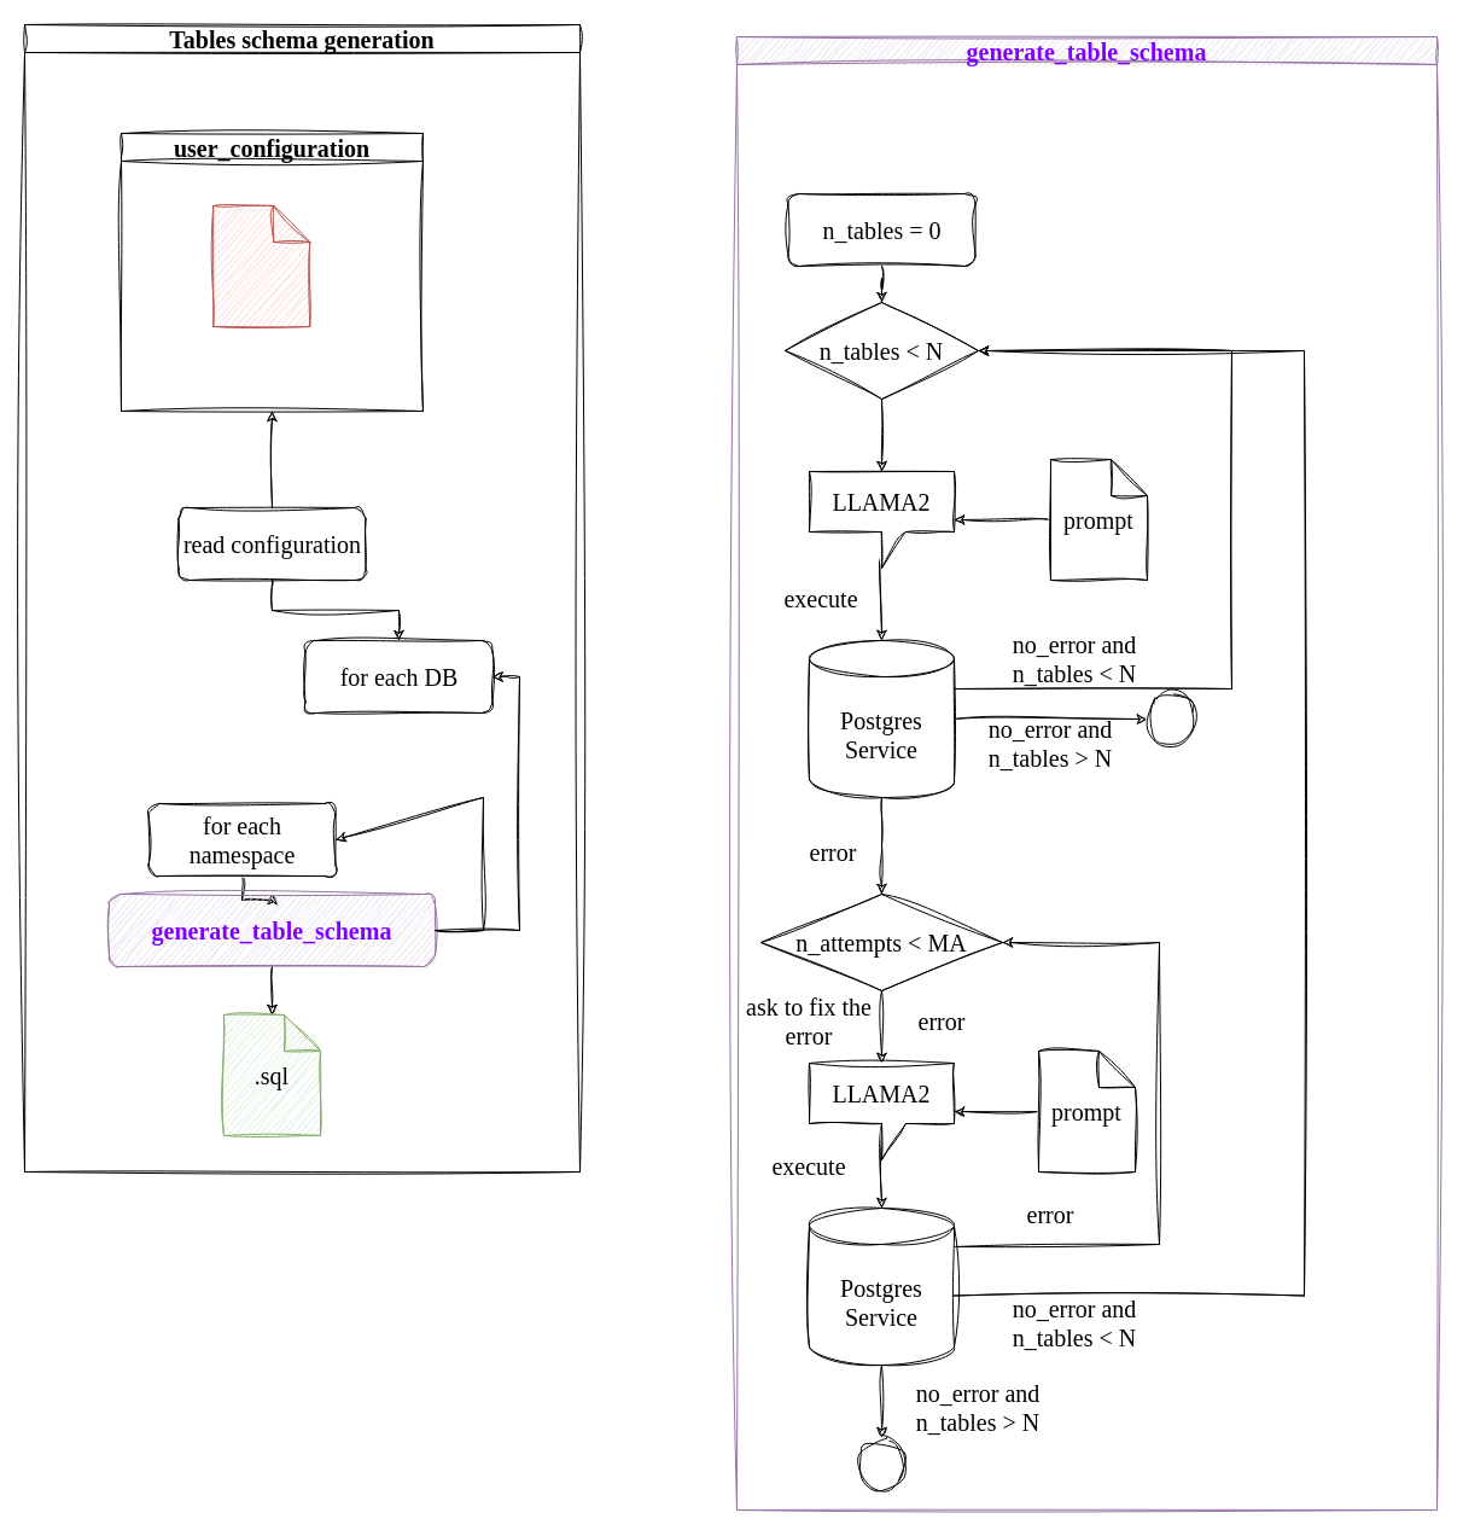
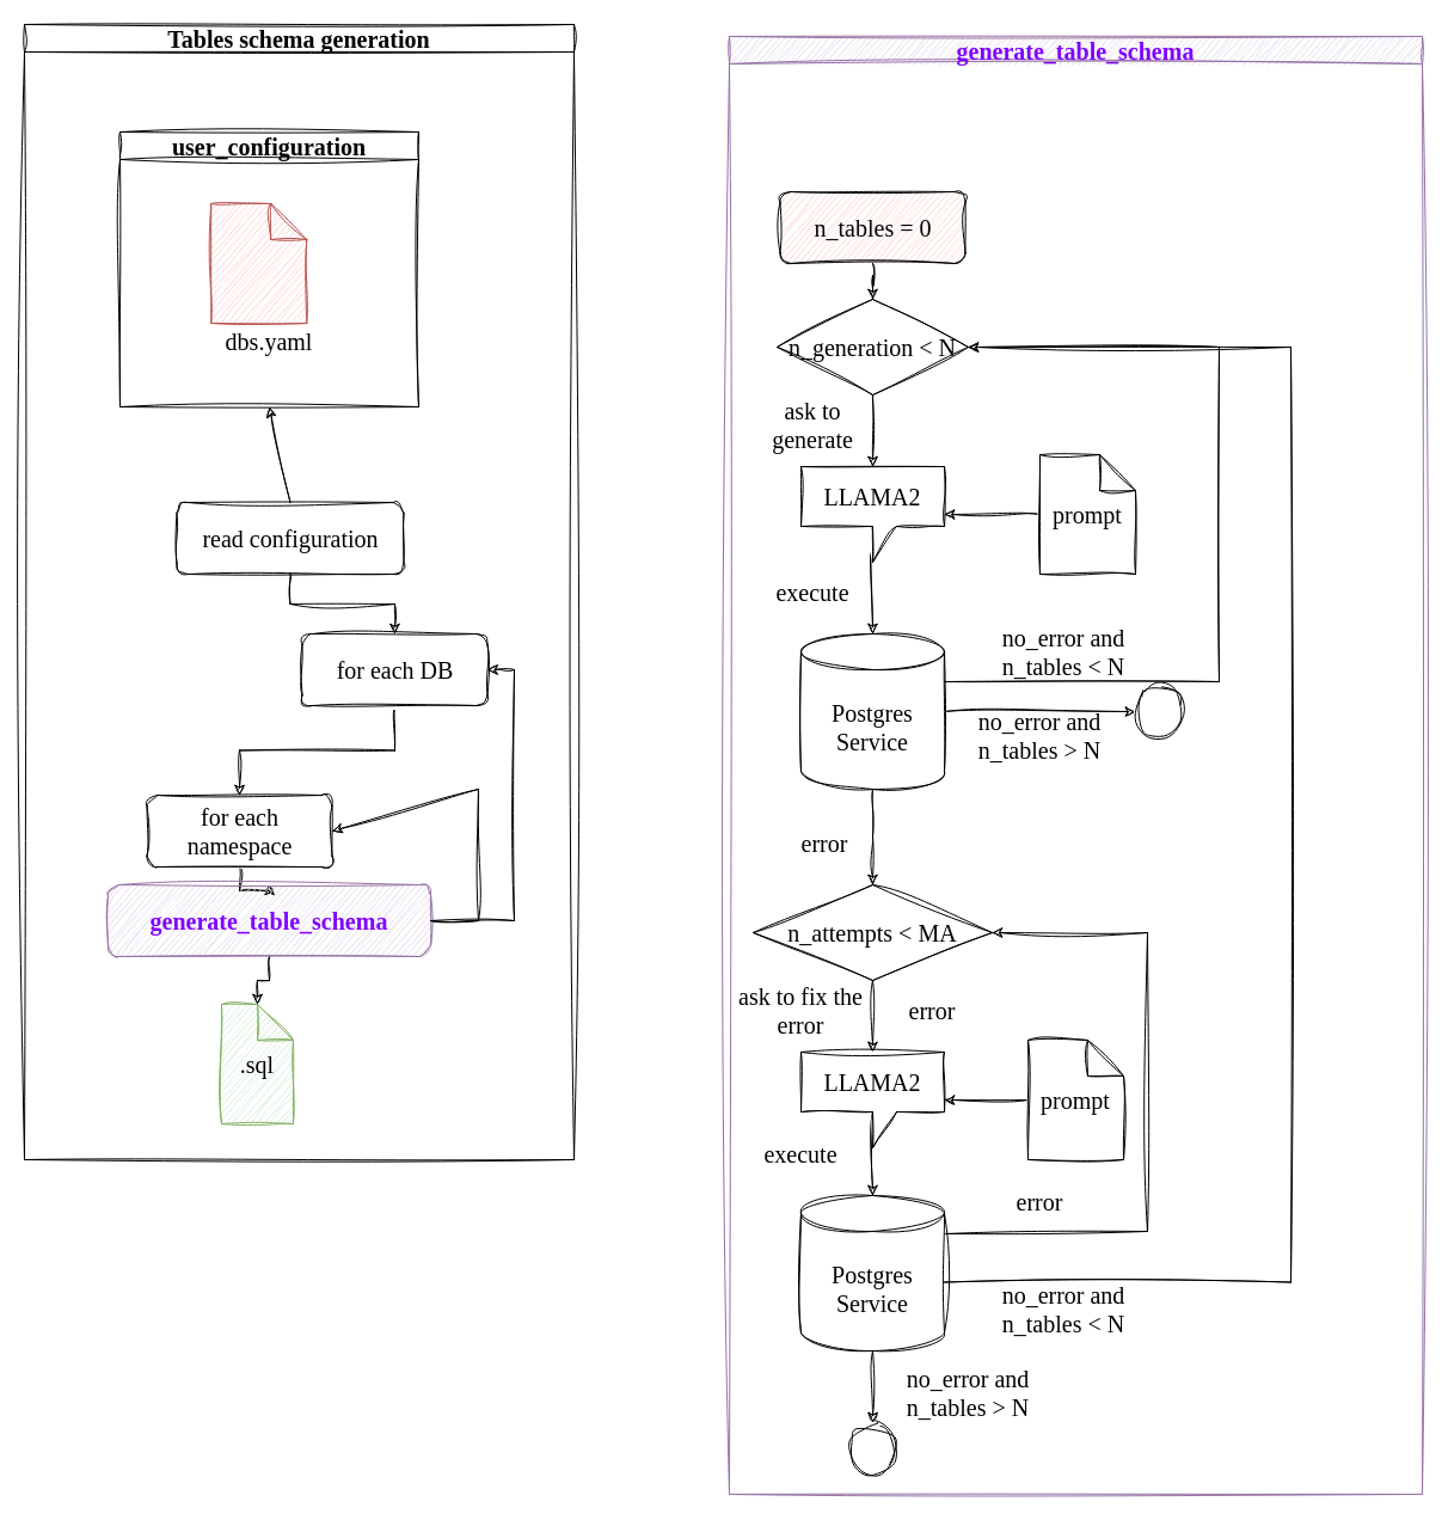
- <mxCell id="25" value="n_tables = 0" style="rounded=1;whiteSpace=wrap;html=1;sketch=1;hachureGap=4;jiggle=2;curveFitting=1;fontFamily=Architects Daughter;fontSource=https%3A%2F%2Ffonts.googleapis.com%2Fcss%3Ffamily%3DArchitects%2BDaughter;fontSize=20;" parent="18" vertex="1"><mxGeometry x="42.5" y="130" width="155" height="60" as="geometry" /></mxCell>
+ <mxCell id="25" value="n_tables = 0" style="rounded=1;whiteSpace=wrap;html=1;sketch=1;hachureGap=4;jiggle=2;curveFitting=1;fontFamily=Architects Daughter;fontSource=https%3A%2F%2Ffonts.googleapis.com%2Fcss%3Ffamily%3DArchitects%2BDaughter;fontSize=20;fillColor=#f8cecc;" parent="18" vertex="1"><mxGeometry x="42.5" y="130" width="155" height="60" as="geometry" /></mxCell>
+ <mxCell id="6" value="dbs.yaml" style="text;html=1;strokeColor=none;fillColor=none;align=center;verticalAlign=middle;whiteSpace=wrap;rounded=0;fontSize=20;fontFamily=Architects Daughter;" parent="4" vertex="1"><mxGeometry x="31.25" y="160" width="187.5" height="30" as="geometry" /></mxCell>
- <mxCell id="23" value="n_tables &amp;lt; N" style="rhombus;whiteSpace=wrap;html=1;sketch=1;hachureGap=4;jiggle=2;curveFitting=1;fontFamily=Architects Daughter;fontSource=https%3A%2F%2Ffonts.googleapis.com%2Fcss%3Ffamily%3DArchitects%2BDaughter;fontSize=20;" parent="18" vertex="1"><mxGeometry x="40" y="220" width="160" height="80" as="geometry" /></mxCell>
+ <mxCell id="23" value="n_generation &amp;lt; N" style="rhombus;whiteSpace=wrap;html=1;sketch=1;hachureGap=4;jiggle=2;curveFitting=1;fontFamily=Architects Daughter;fontSource=https%3A%2F%2Ffonts.googleapis.com%2Fcss%3Ffamily%3DArchitects%2BDaughter;fontSize=20;" parent="18" vertex="1"><mxGeometry x="40" y="220" width="160" height="80" as="geometry" /></mxCell>
+ <mxCell id="43" value="ask to generate" style="text;html=1;strokeColor=none;fillColor=none;align=center;verticalAlign=middle;whiteSpace=wrap;rounded=0;fontSize=20;fontFamily=Architects Daughter;" parent="18" vertex="1"><mxGeometry x="10" y="310" width="120" height="30" as="geometry" /></mxCell>
- <mxCell id="3" value="read configuration" style="rounded=1;whiteSpace=wrap;html=1;sketch=1;hachureGap=4;jiggle=2;curveFitting=1;fontFamily=Architects Daughter;fontSource=https%3A%2F%2Ffonts.googleapis.com%2Fcss%3Ffamily%3DArchitects%2BDaughter;fontSize=20;" parent="1" vertex="1"><mxGeometry x="147.5" y="420" width="155" height="60" as="geometry" /></mxCell>
+ <mxCell id="3" value="read configuration" style="rounded=1;whiteSpace=wrap;html=1;sketch=1;hachureGap=4;jiggle=2;curveFitting=1;fontFamily=Architects Daughter;fontSource=https%3A%2F%2Ffonts.googleapis.com%2Fcss%3Ffamily%3DArchitects%2BDaughter;fontSize=20;" parent="1" vertex="1"><mxGeometry x="147.5" y="420" width="190" height="60" as="geometry" /></mxCell>
+ <mxCell id="8" value="" style="edgeStyle=orthogonalEdgeStyle;rounded=0;sketch=1;hachureGap=4;jiggle=2;curveFitting=1;orthogonalLoop=1;jettySize=auto;html=1;fontFamily=Architects Daughter;fontSource=https%3A%2F%2Ffonts.googleapis.com%2Fcss%3Ffamily%3DArchitects%2BDaughter;fontSize=16;" parent="1" source="9" target="11" edge="1"><mxGeometry relative="1" as="geometry" /></mxCell>
- <mxCell id="14" value=".sql" style="shape=note;whiteSpace=wrap;html=1;backgroundOutline=1;darkOpacity=0.05;sketch=1;hachureGap=4;jiggle=2;curveFitting=1;fontFamily=Architects Daughter;fontSource=https%3A%2F%2Ffonts.googleapis.com%2Fcss%3Ffamily%3DArchitects%2BDaughter;fontSize=20;fillColor=#d5e8d4;strokeColor=#82b366;" parent="1" vertex="1"><mxGeometry x="185" y="840" width="80" height="100" as="geometry" /></mxCell>
+ <mxCell id="14" value=".sql" style="shape=note;whiteSpace=wrap;html=1;backgroundOutline=1;darkOpacity=0.05;sketch=1;hachureGap=4;jiggle=2;curveFitting=1;fontFamily=Architects Daughter;fontSource=https%3A%2F%2Ffonts.googleapis.com%2Fcss%3Ffamily%3DArchitects%2BDaughter;fontSize=20;fillColor=#d5e8d4;strokeColor=#82b366;" parent="1" vertex="1"><mxGeometry x="185" y="840" width="60" height="100" as="geometry" /></mxCell>
